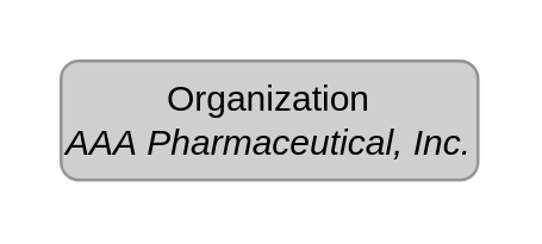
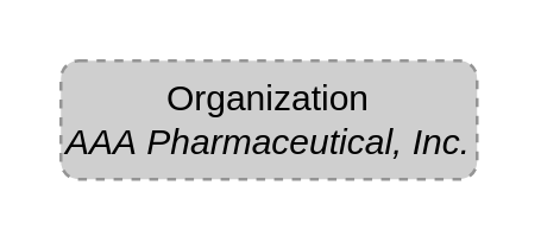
- <mxCell id="2" value="Organization&lt;br&gt;&lt;i&gt;AAA&amp;nbsp;Pharmaceutical, Inc.&lt;/i&gt;" style="rounded=1;whiteSpace=wrap;html=1;fontSize=12;glass=0;strokeWidth=1;shadow=0;fillColor=#cfcfcf;strokeColor=#949494;" parent="1" vertex="1"><mxGeometry x="20" y="20" width="140" height="40" as="geometry" /></mxCell>
+ <mxCell id="2" value="Organization&lt;br&gt;&lt;i&gt;AAA&amp;nbsp;Pharmaceutical, Inc.&lt;/i&gt;" style="rounded=1;whiteSpace=wrap;html=1;fontSize=12;glass=0;strokeWidth=1;shadow=0;fillColor=#cfcfcf;strokeColor=#949494;dashed=1;" parent="1" vertex="1"><mxGeometry x="20" y="20" width="140" height="40" as="geometry" /></mxCell>
